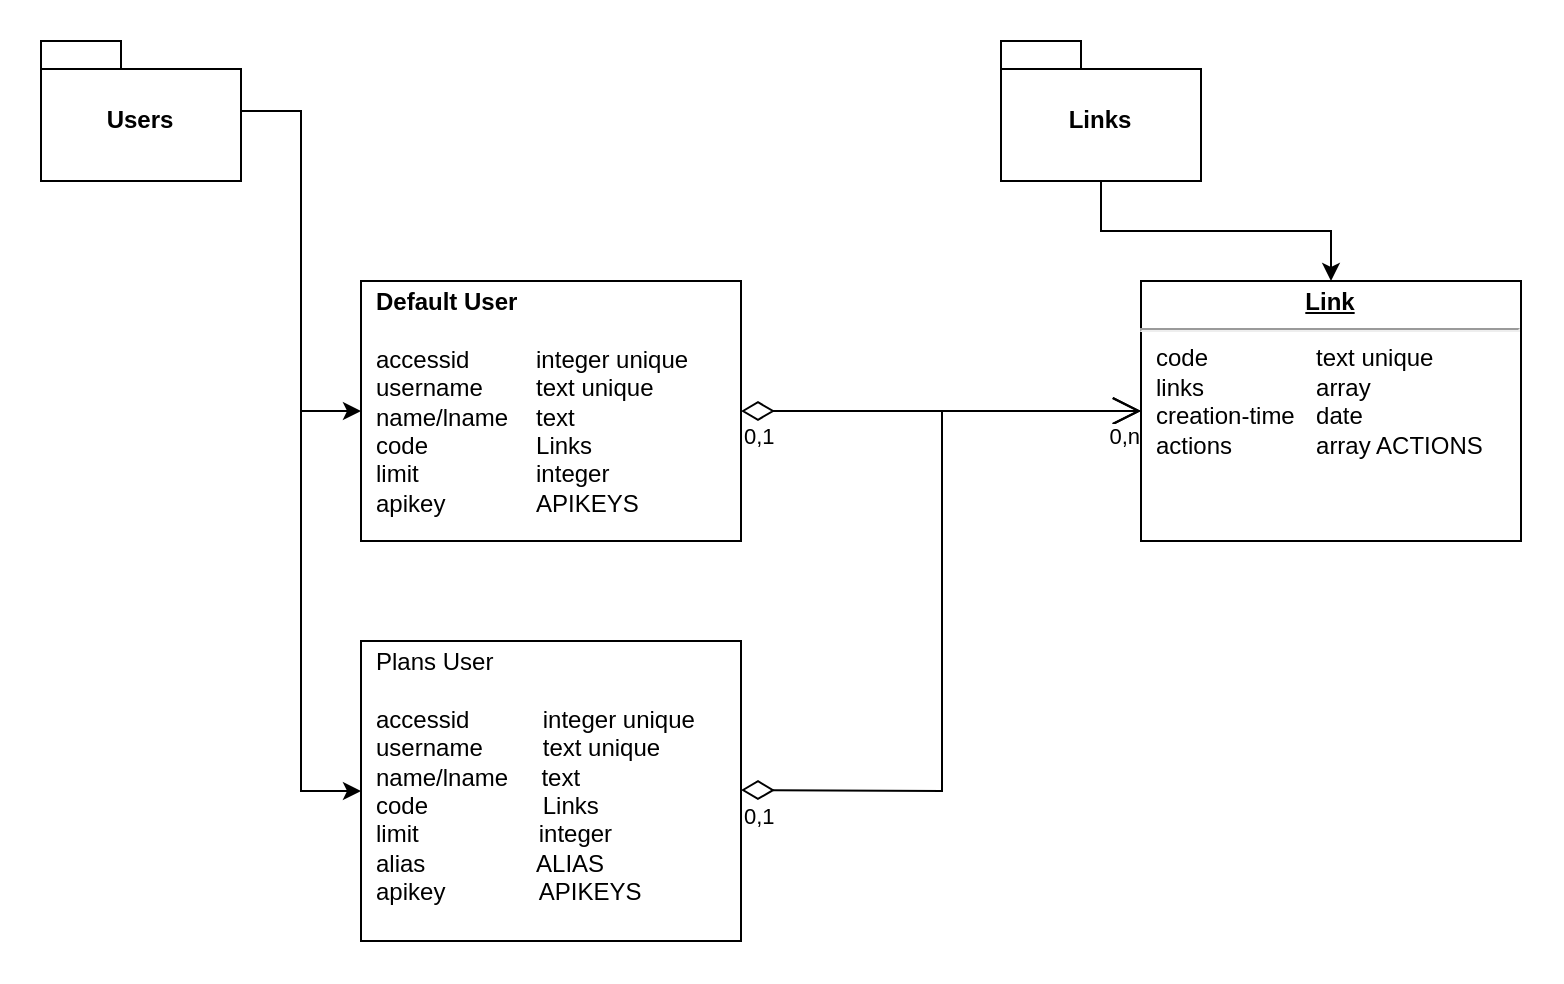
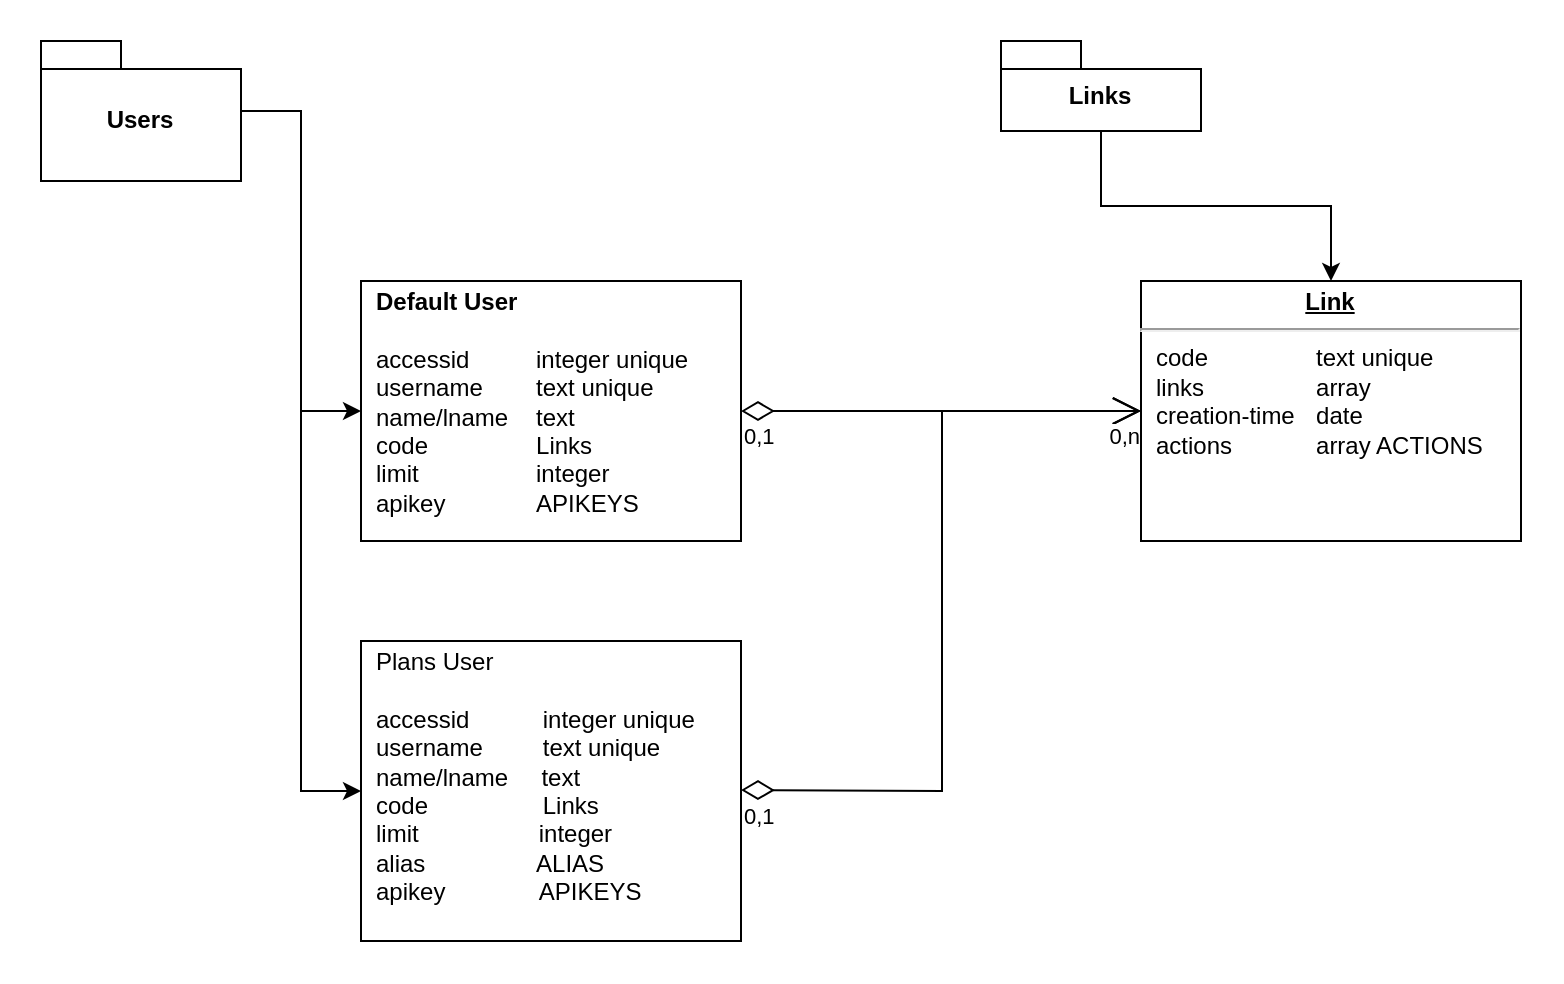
- <mxCell id="8" value="Links" style="shape=folder;fontStyle=1;spacingTop=10;tabWidth=40;tabHeight=14;tabPosition=left;html=1;whiteSpace=wrap;" vertex="1" parent="1"><mxGeometry x="500" y="20" width="100" height="70" as="geometry" /></mxCell>
+ <mxCell id="8" value="Links" style="shape=folder;fontStyle=1;spacingTop=10;tabWidth=40;tabHeight=14;tabPosition=left;html=1;whiteSpace=wrap;" vertex="1" parent="1"><mxGeometry x="500" y="20" width="100" height="45" as="geometry" /></mxCell>
